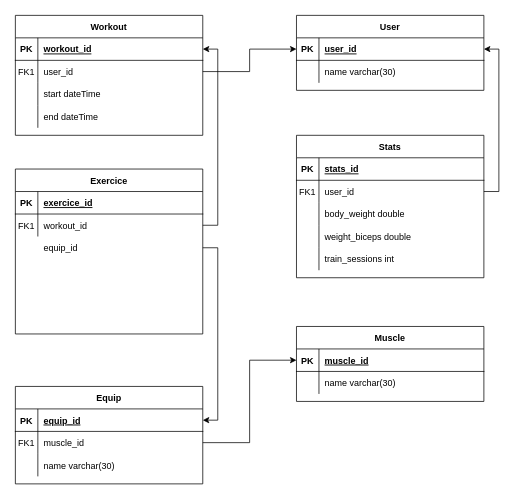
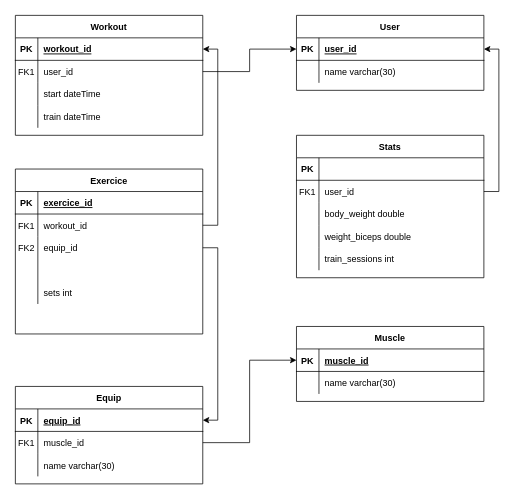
- <mxCell id="31" value="end dateTime" style="shape=partialRectangle;overflow=hidden;connectable=0;fillColor=none;top=0;left=0;bottom=0;right=0;align=left;spacingLeft=6;" vertex="1" parent="29"><mxGeometry x="30" width="220" height="30" as="geometry"><mxRectangle width="220" height="30" as="alternateBounds" /></mxGeometry></mxCell>
+ <mxCell id="31" value="train dateTime" style="shape=partialRectangle;overflow=hidden;connectable=0;fillColor=none;top=0;left=0;bottom=0;right=0;align=left;spacingLeft=6;" vertex="1" parent="29"><mxGeometry x="30" width="220" height="30" as="geometry"><mxRectangle width="220" height="30" as="alternateBounds" /></mxGeometry></mxCell>
- <mxCell id="37" value="stats_id" style="shape=partialRectangle;overflow=hidden;connectable=0;fillColor=none;top=0;left=0;bottom=0;right=0;align=left;spacingLeft=6;fontStyle=5;" vertex="1" parent="35"><mxGeometry x="30" width="220" height="30" as="geometry"><mxRectangle width="220" height="30" as="alternateBounds" /></mxGeometry></mxCell>
+ <mxCell id="59" value="FK2" style="shape=partialRectangle;overflow=hidden;connectable=0;fillColor=none;top=0;left=0;bottom=0;right=0;" vertex="1" parent="58"><mxGeometry width="30" height="30" as="geometry"><mxRectangle width="30" height="30" as="alternateBounds" /></mxGeometry></mxCell>
+ <mxCell id="65" value="sets int" style="shape=partialRectangle;overflow=hidden;connectable=0;fillColor=none;top=0;left=0;bottom=0;right=0;align=left;spacingLeft=6;" vertex="1" parent="63"><mxGeometry x="30" width="220" height="30" as="geometry"><mxRectangle width="220" height="30" as="alternateBounds" /></mxGeometry></mxCell>
